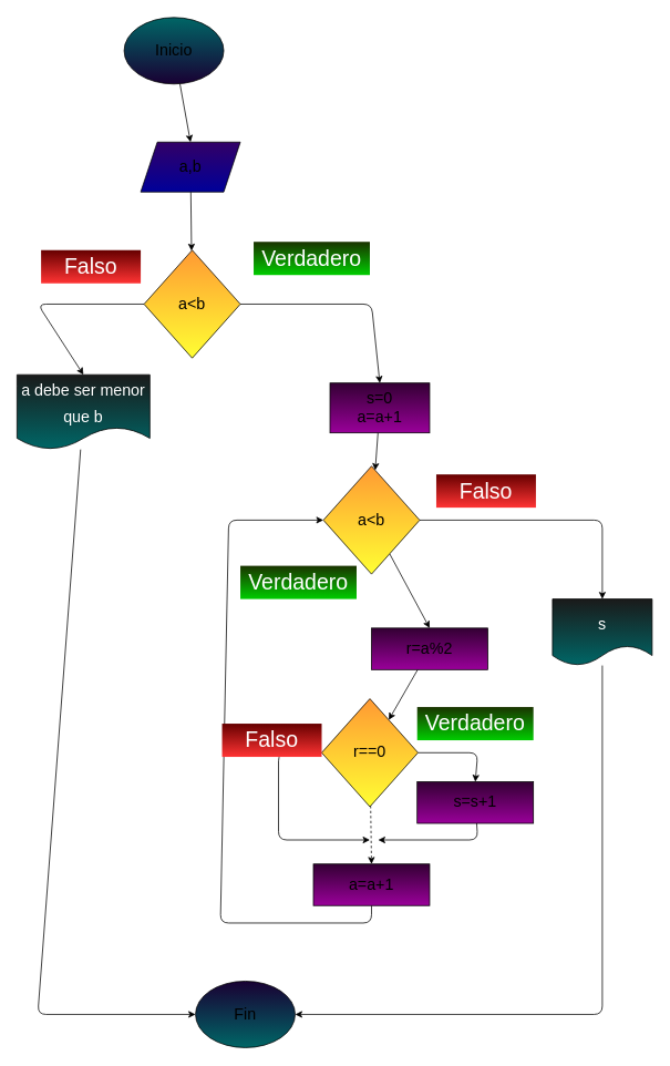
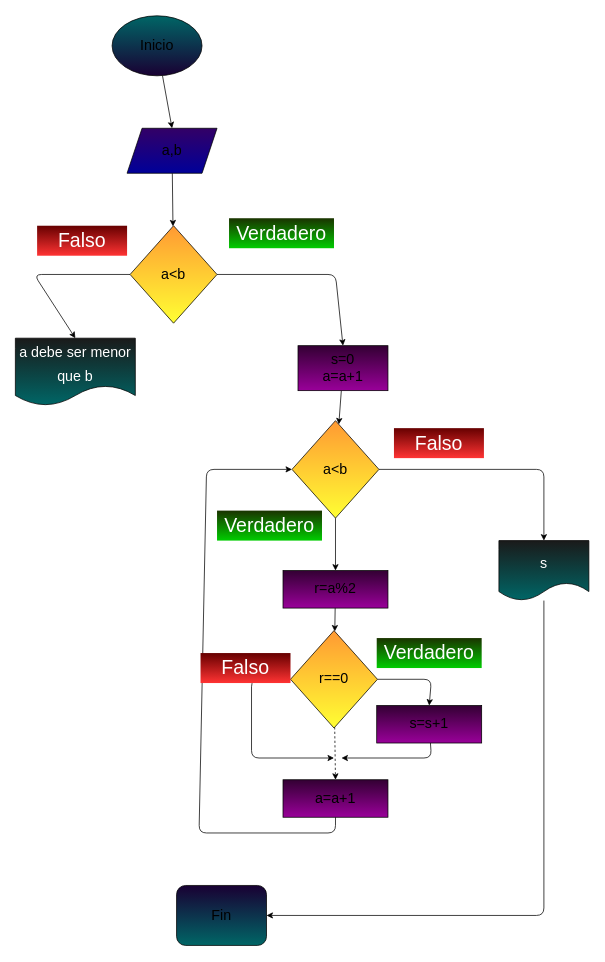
- <mxCell id="12" value="r=a%2" style="rounded=0;whiteSpace=wrap;html=1;fontSize=19;fillColor=#330033;gradientColor=#990099;" parent="1" vertex="1"><mxGeometry x="447" y="755" width="140" height="50" as="geometry" /></mxCell>
+ <mxCell id="12" value="r=a%2" style="rounded=0;whiteSpace=wrap;html=1;fontSize=19;fillColor=#330033;gradientColor=#990099;" parent="1" vertex="1"><mxGeometry x="377" y="760" width="140" height="50" as="geometry" /></mxCell>
- <mxCell id="22" style="edgeStyle=none;html=1;entryX=0;entryY=0.5;entryDx=0;entryDy=0;" parent="1" source="23" target="4" edge="1"><mxGeometry relative="1" as="geometry"><Array as="points"><mxPoint x="45" y="1220" /></Array></mxGeometry></mxCell>
- <mxCell id="4" value="Fin" style="ellipse;whiteSpace=wrap;html=1;fontSize=19;gradientColor=#006666;fillColor=#190033;" parent="1" vertex="1"><mxGeometry x="235" y="1180" width="120" height="80" as="geometry" /></mxCell>
+ <mxCell id="4" value="Fin" style="whiteSpace=wrap;html=1;fontSize=19;gradientColor=#006666;fillColor=#190033;rounded=1;" parent="1" vertex="1"><mxGeometry x="235" y="1180" width="120" height="80" as="geometry" /></mxCell>
